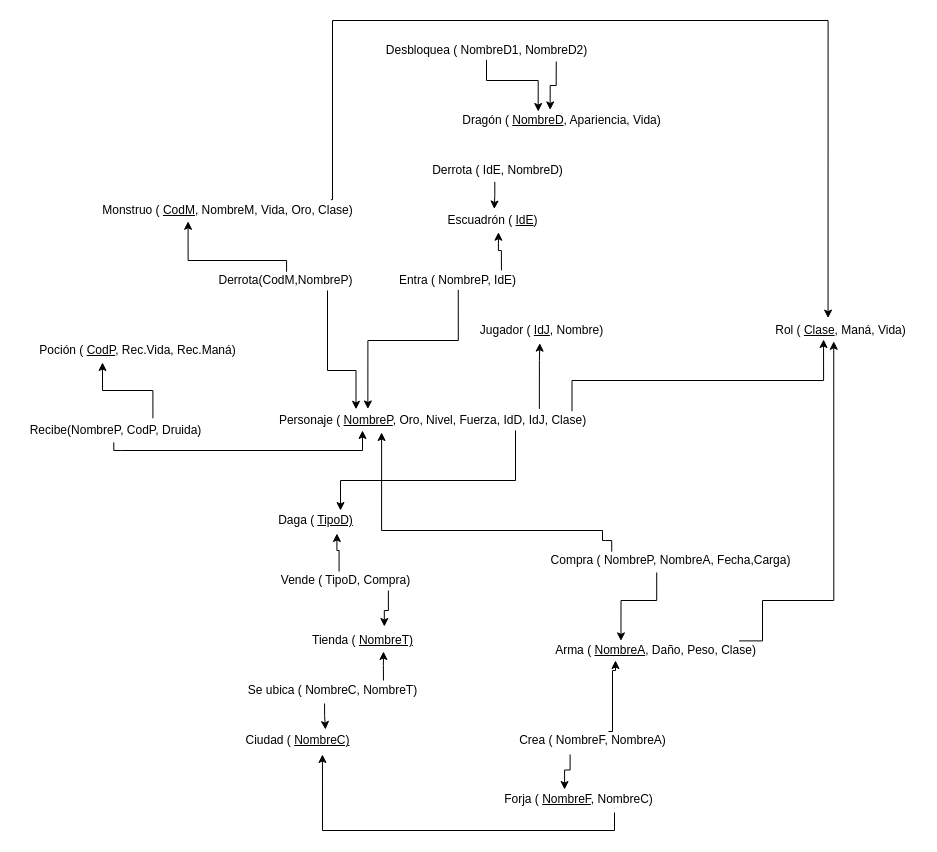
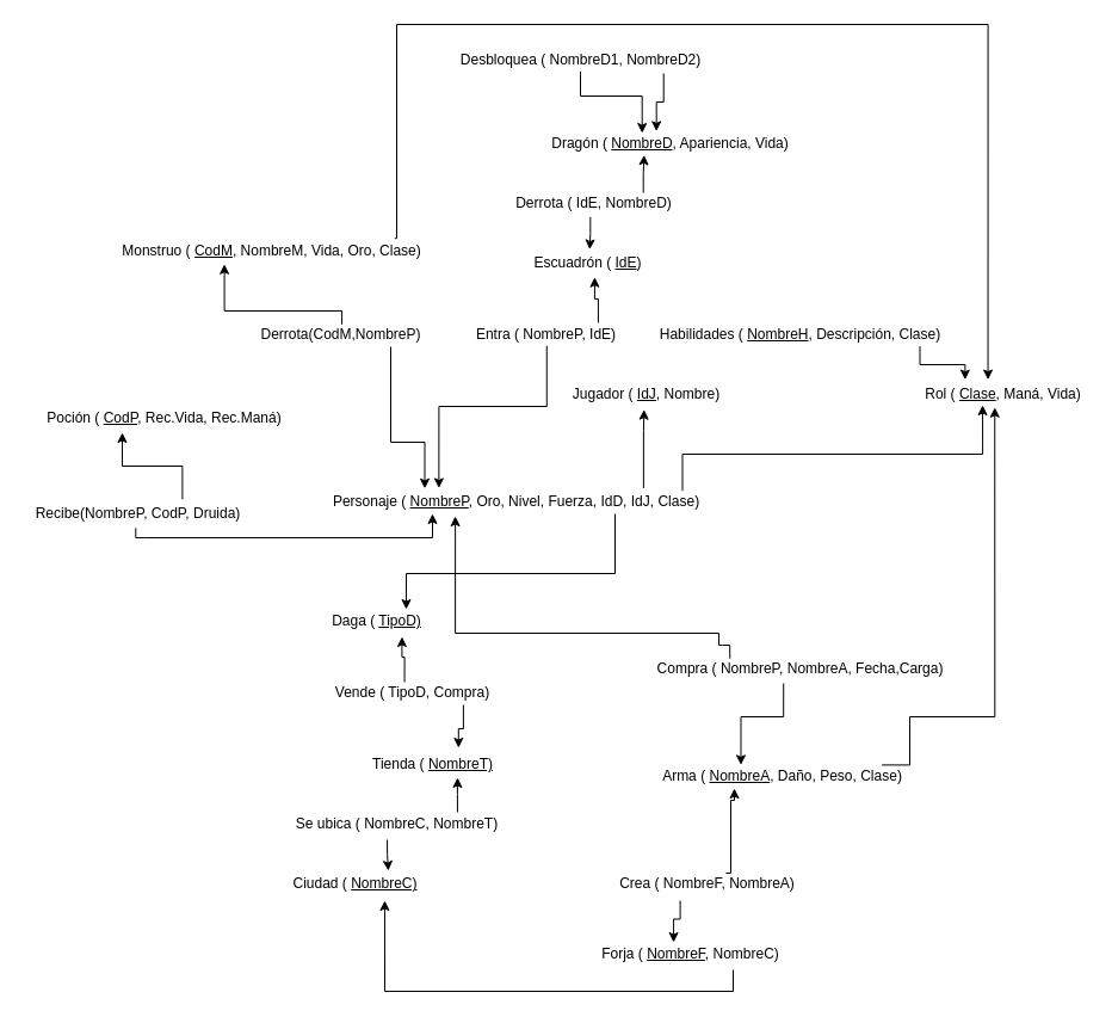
+ <mxCell id="34" value="" style="endArrow=classic;html=1;rounded=0;edgeStyle=orthogonalEdgeStyle;exitX=0.778;exitY=0.05;exitDx=0;exitDy=0;exitPerimeter=0;entryX=0.397;entryY=0.967;entryDx=0;entryDy=0;entryPerimeter=0;" parent="1" source="32" target="33" edge="1"><mxGeometry width="50" height="50" relative="1" as="geometry"><mxPoint x="492" y="150" as="sourcePoint" /><mxPoint x="542" y="100" as="targetPoint" /></mxGeometry></mxCell>
+ <mxCell id="4" value="Habilidades ( &lt;u&gt;NombreH&lt;/u&gt;, Descripción, Clase)" style="text;html=1;align=center;verticalAlign=middle;resizable=0;points=[];autosize=1;strokeColor=none;fillColor=none;" parent="1" vertex="1"><mxGeometry x="545" y="270" width="250" height="20" as="geometry" /></mxCell>
+ <mxCell id="6" value="" style="endArrow=classic;html=1;rounded=0;edgeStyle=orthogonalEdgeStyle;entryX=0.289;entryY=-0.12;entryDx=0;entryDy=0;entryPerimeter=0;exitX=0.902;exitY=0.98;exitDx=0;exitDy=0;exitPerimeter=0;" parent="1" source="4" target="3" edge="1"><mxGeometry width="50" height="50" relative="1" as="geometry"><mxPoint x="768" y="290" as="sourcePoint" /><mxPoint x="771" y="318" as="targetPoint" /></mxGeometry></mxCell>
